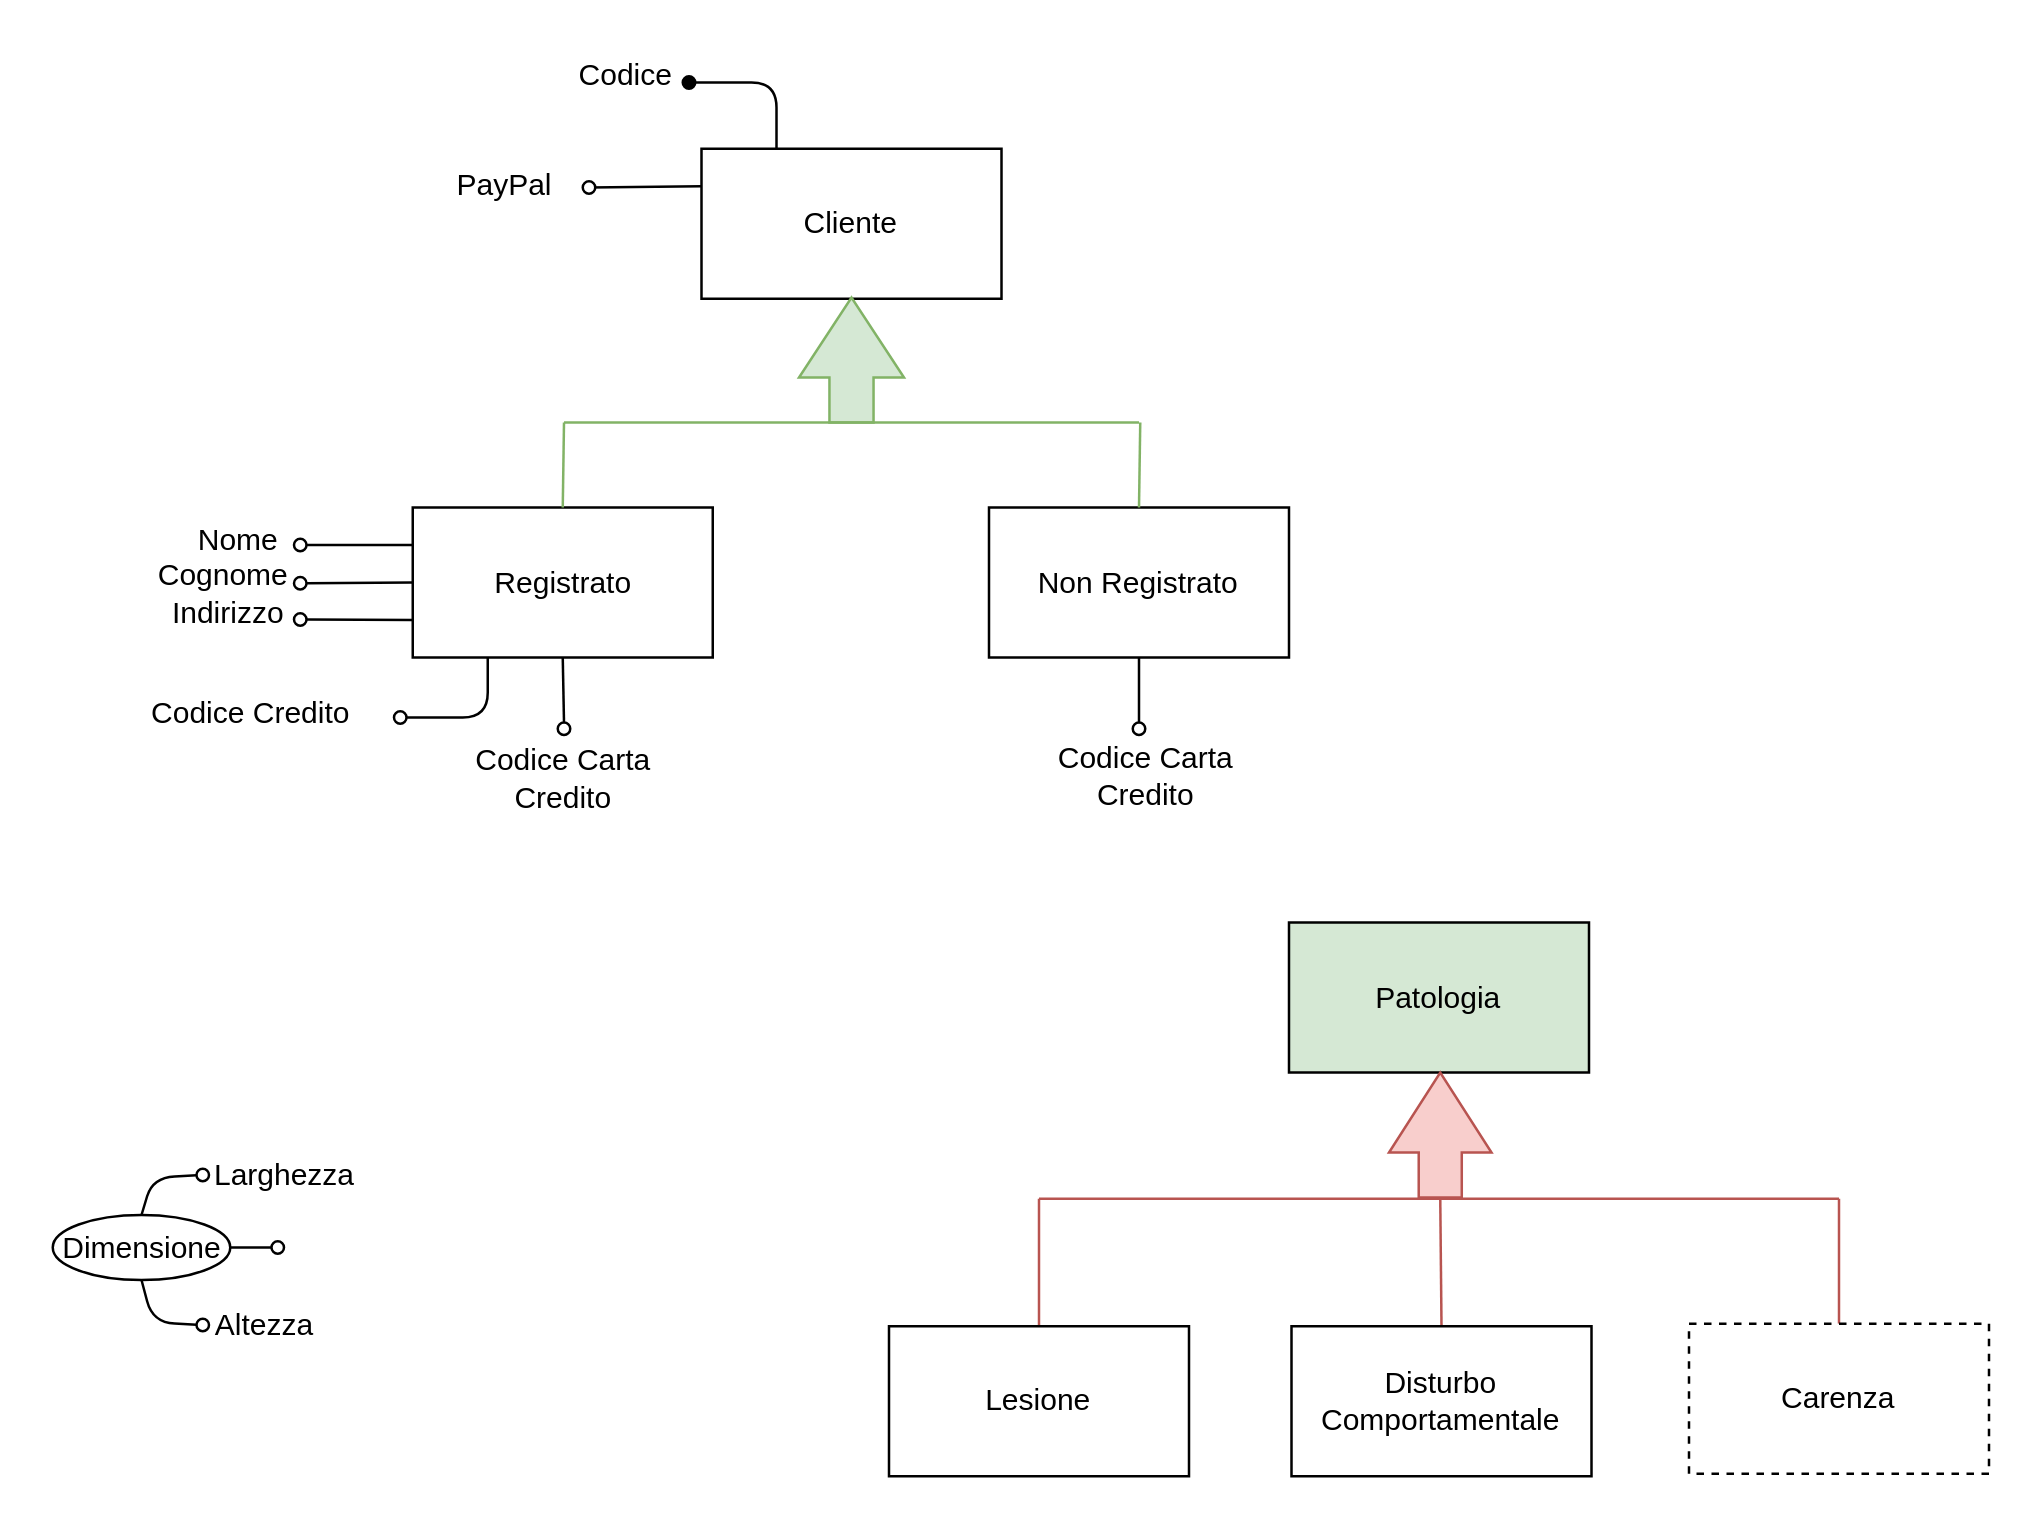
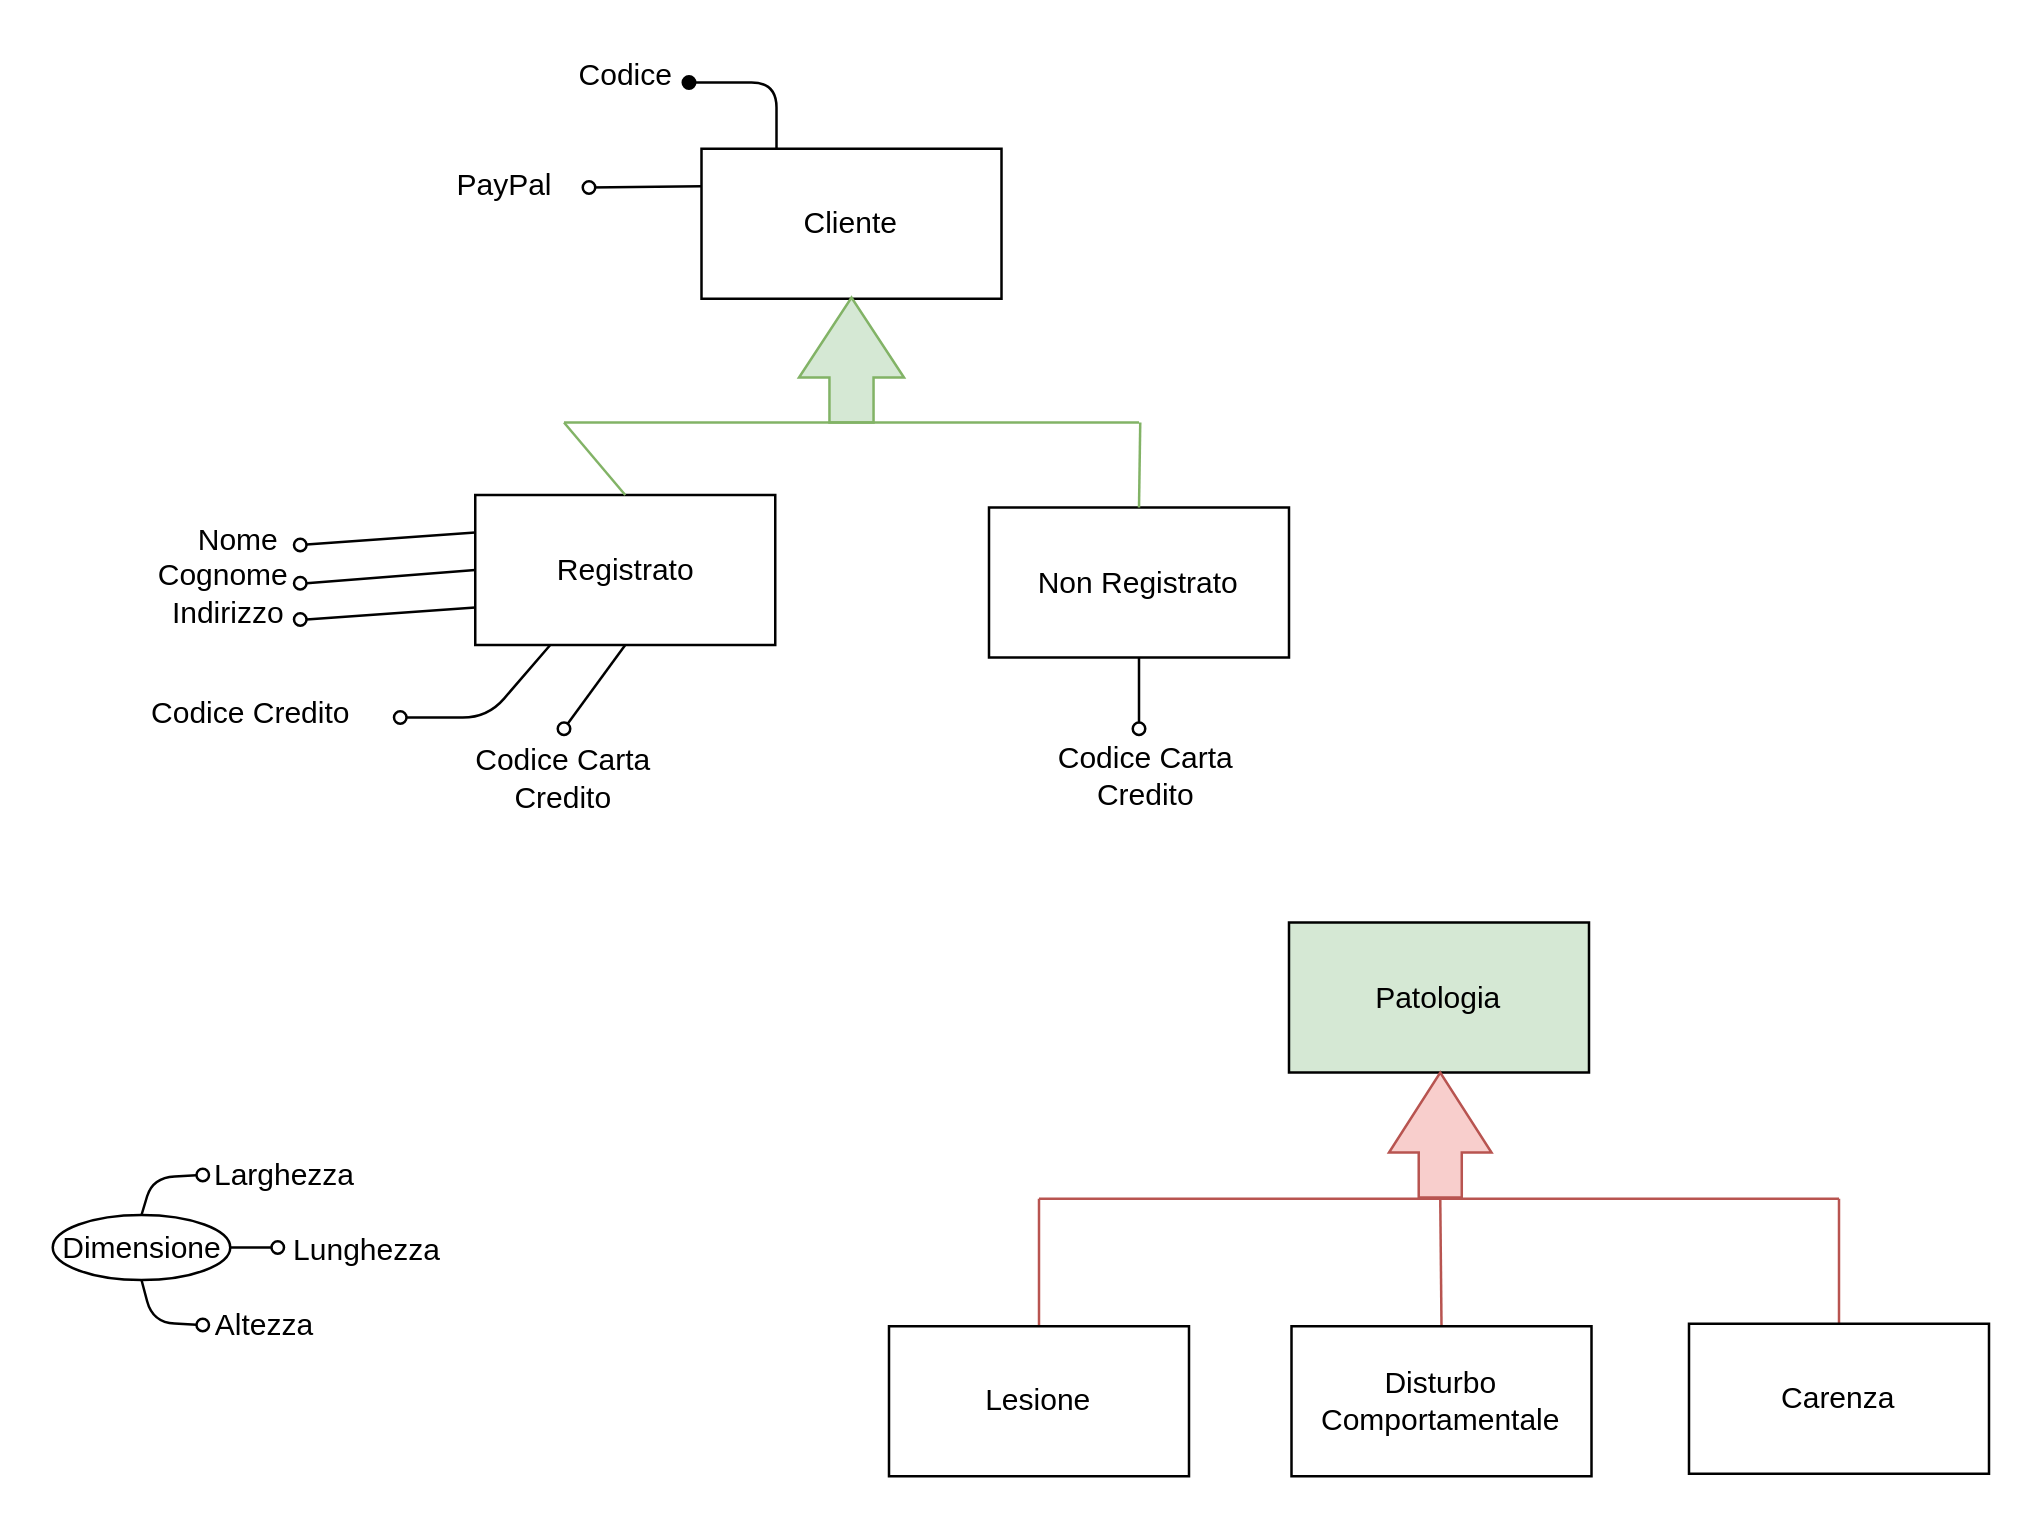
- <mxCell id="2" value="Registrato" style="rounded=0;whiteSpace=wrap;html=1;" parent="1" vertex="1"><mxGeometry x="164.5" y="202.5" width="120" height="60" as="geometry" /></mxCell>
+ <mxCell id="2" value="Registrato" style="rounded=0;whiteSpace=wrap;html=1;" parent="1" vertex="1"><mxGeometry x="189.5" y="197.5" width="120" height="60" as="geometry" /></mxCell>
+ <mxCell id="36" value="&lt;font style=&quot;font-size: 12px&quot;&gt;Lunghezza&lt;/font&gt;" style="text;html=1;strokeColor=none;fillColor=none;align=center;verticalAlign=middle;whiteSpace=wrap;rounded=0;" parent="1" vertex="1"><mxGeometry x="124" y="489.5" width="45" height="20" as="geometry" /></mxCell>
- <mxCell id="49" value="Carenza" style="rounded=0;whiteSpace=wrap;html=1;dashed=1;" parent="1" vertex="1"><mxGeometry x="675" y="529" width="120" height="60" as="geometry" /></mxCell>
+ <mxCell id="49" value="Carenza" style="rounded=0;whiteSpace=wrap;html=1;" parent="1" vertex="1"><mxGeometry x="675" y="529" width="120" height="60" as="geometry" /></mxCell>
